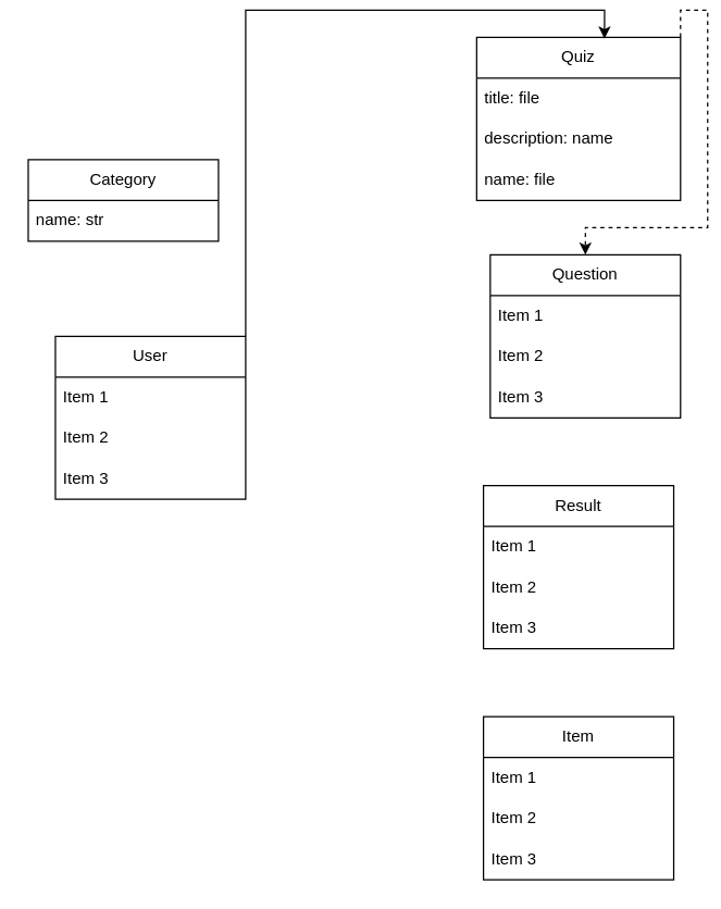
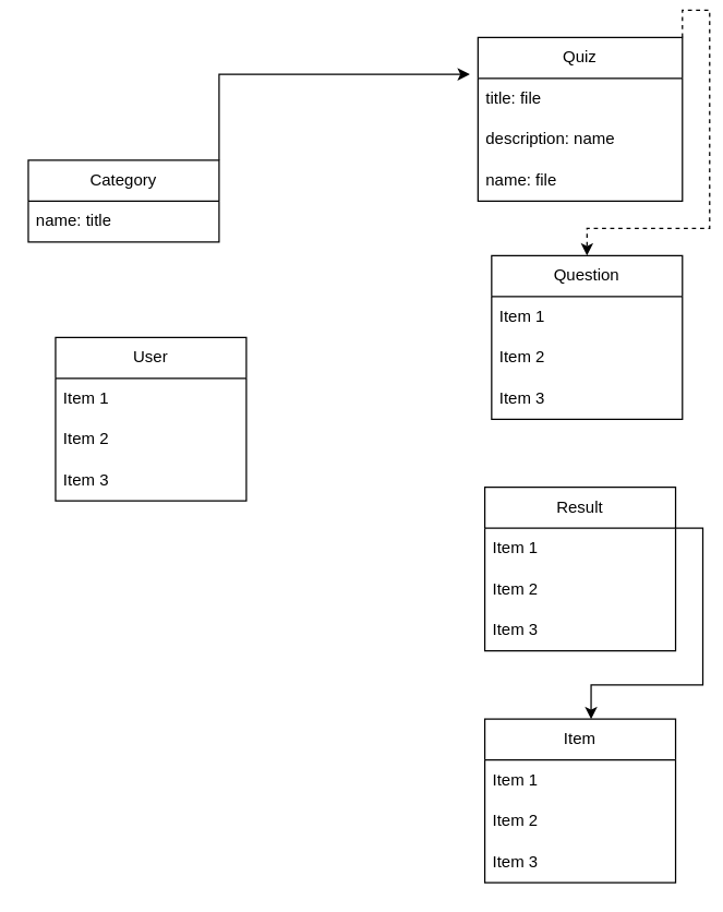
- <mxCell id="27" style="edgeStyle=orthogonalEdgeStyle;rounded=0;orthogonalLoop=1;jettySize=auto;html=1;exitX=1;exitY=0;exitDx=0;exitDy=0;entryX=0.627;entryY=0.008;entryDx=0;entryDy=0;entryPerimeter=0;" edge="1" parent="1" source="9" target="5"><mxGeometry relative="1" as="geometry" /></mxCell>
+ <mxCell id="25" style="edgeStyle=orthogonalEdgeStyle;rounded=0;orthogonalLoop=1;jettySize=auto;html=1;exitX=1;exitY=0;exitDx=0;exitDy=0;entryX=-0.04;entryY=-0.1;entryDx=0;entryDy=0;entryPerimeter=0;" edge="1" parent="1" source="2" target="6"><mxGeometry relative="1" as="geometry" /></mxCell>
- <mxCell id="3" value="name: str" style="text;strokeColor=none;fillColor=none;align=left;verticalAlign=middle;spacingLeft=4;spacingRight=4;overflow=hidden;points=[[0,0.5],[1,0.5]];portConstraint=eastwest;rotatable=0;whiteSpace=wrap;html=1;" vertex="1" parent="2"><mxGeometry y="30" width="140" height="30" as="geometry" /></mxCell>
+ <mxCell id="3" value="name: title" style="text;strokeColor=none;fillColor=none;align=left;verticalAlign=middle;spacingLeft=4;spacingRight=4;overflow=hidden;points=[[0,0.5],[1,0.5]];portConstraint=eastwest;rotatable=0;whiteSpace=wrap;html=1;" vertex="1" parent="2"><mxGeometry y="30" width="140" height="30" as="geometry" /></mxCell>
+ <mxCell id="26" style="edgeStyle=orthogonalEdgeStyle;rounded=0;orthogonalLoop=1;jettySize=auto;html=1;exitX=1;exitY=0.25;exitDx=0;exitDy=0;entryX=0.557;entryY=0;entryDx=0;entryDy=0;entryPerimeter=0;" edge="1" parent="1" source="13" target="21"><mxGeometry relative="1" as="geometry" /></mxCell>
